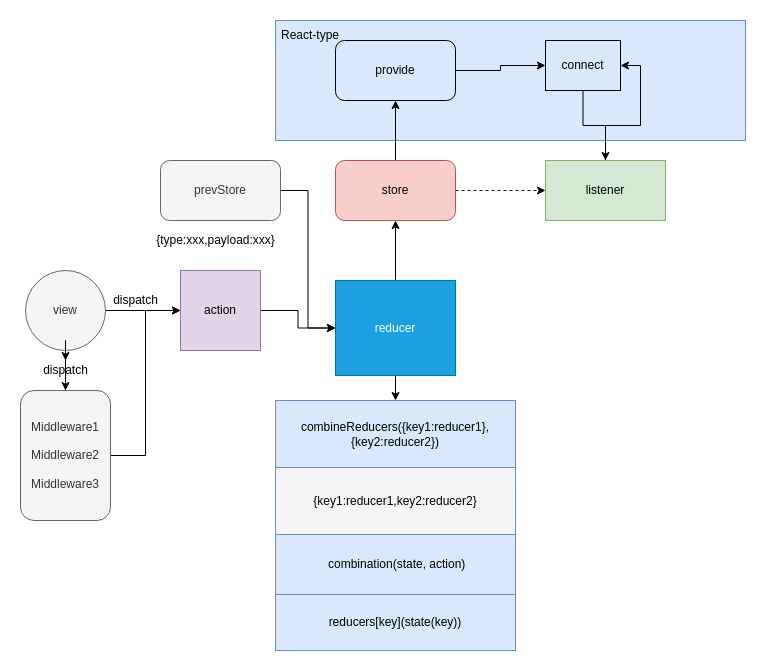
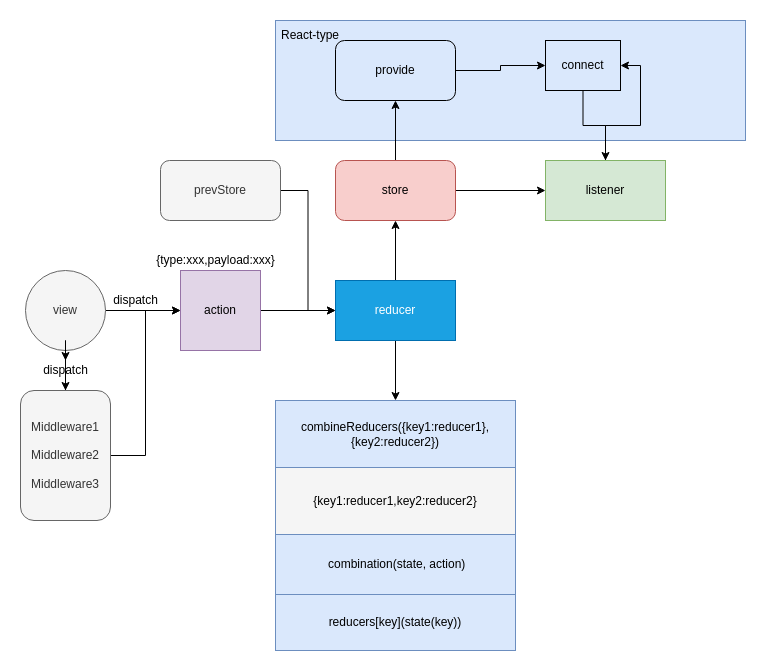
- <mxCell id="14" style="edgeStyle=orthogonalEdgeStyle;rounded=0;orthogonalLoop=1;jettySize=auto;html=1;dashed=1;" edge="1" parent="1" source="16" target="12"><mxGeometry relative="1" as="geometry" /></mxCell>
+ <mxCell id="14" style="edgeStyle=orthogonalEdgeStyle;rounded=0;orthogonalLoop=1;jettySize=auto;html=1;" edge="1" parent="1" source="16" target="12"><mxGeometry relative="1" as="geometry" /></mxCell>
- <mxCell id="19" value="{type:xxx,payload:xxx}" style="text;html=1;align=center;verticalAlign=middle;resizable=0;points=[];;autosize=1;" vertex="1" parent="1"><mxGeometry x="150" y="230" width="130" height="20" as="geometry" /></mxCell>
+ <mxCell id="19" value="{type:xxx,payload:xxx}" style="text;html=1;align=center;verticalAlign=middle;resizable=0;points=[];;autosize=1;" vertex="1" parent="1"><mxGeometry x="150" y="250" width="130" height="20" as="geometry" /></mxCell>
- <mxCell id="7" value="reducer" style="rounded=0;whiteSpace=wrap;html=1;fillColor=#1ba1e2;strokeColor=#006EAF;fontColor=#ffffff;" vertex="1" parent="1"><mxGeometry x="335" y="280" width="120" height="95" as="geometry" /></mxCell>
+ <mxCell id="7" value="reducer" style="rounded=0;whiteSpace=wrap;html=1;fillColor=#1ba1e2;strokeColor=#006EAF;fontColor=#ffffff;" vertex="1" parent="1"><mxGeometry x="335" y="280" width="120" height="60" as="geometry" /></mxCell>
